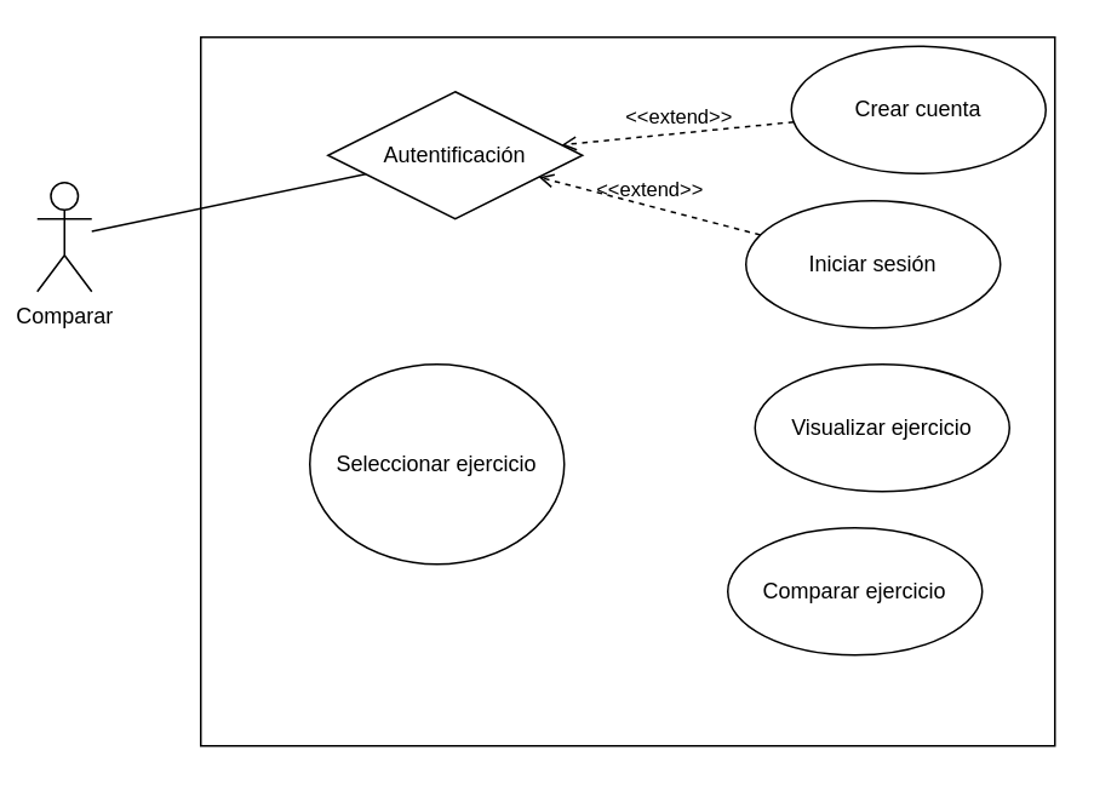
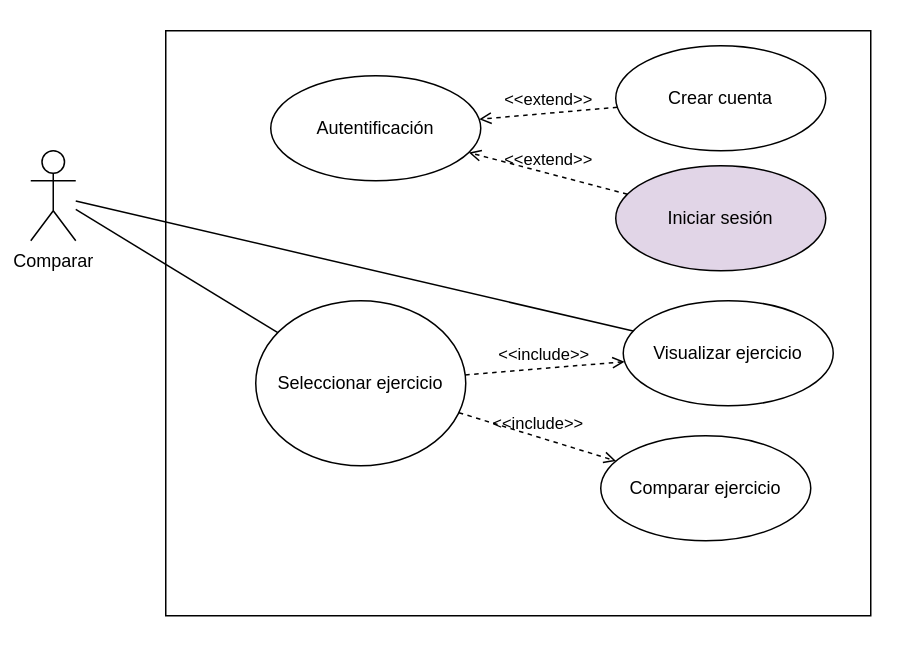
- <mxCell id="5" value="Crear cuenta" style="ellipse;whiteSpace=wrap;html=1;" parent="1" vertex="1"><mxGeometry x="435" y="25" width="140" height="70" as="geometry" /></mxCell>
+ <mxCell id="5" value="Crear cuenta" style="ellipse;whiteSpace=wrap;html=1;" parent="1" vertex="1"><mxGeometry x="410" y="30" width="140" height="70" as="geometry" /></mxCell>
- <mxCell id="4" value="Autentificación" style="rhombus;whiteSpace=wrap;html=1;" parent="1" vertex="1"><mxGeometry x="180" y="50" width="140" height="70" as="geometry" /></mxCell>
+ <mxCell id="4" value="Autentificación" style="ellipse;whiteSpace=wrap;html=1;" parent="1" vertex="1"><mxGeometry x="180" y="50" width="140" height="70" as="geometry" /></mxCell>
- <mxCell id="10" value="" style="endArrow=none;html=1;rounded=0;" edge="1" parent="1" source="3" target="4"><mxGeometry width="50" height="50" relative="1" as="geometry"><mxPoint x="260" y="190" as="sourcePoint" /><mxPoint x="310" y="140" as="targetPoint" /></mxGeometry></mxCell>
+ <mxCell id="10" value="" style="endArrow=none;html=1;rounded=0;" edge="1" parent="1" source="3" target="8"><mxGeometry width="50" height="50" relative="1" as="geometry"><mxPoint x="260" y="190" as="sourcePoint" /><mxPoint x="310" y="140" as="targetPoint" /></mxGeometry></mxCell>
- <mxCell id="7" value="Iniciar sesión" style="ellipse;whiteSpace=wrap;html=1;" parent="1" vertex="1"><mxGeometry x="410" y="110" width="140" height="70" as="geometry" /></mxCell>
+ <mxCell id="7" value="Iniciar sesión" style="ellipse;whiteSpace=wrap;html=1;fillColor=#e1d5e7;" parent="1" vertex="1"><mxGeometry x="410" y="110" width="140" height="70" as="geometry" /></mxCell>
+ <mxCell id="13" value="" style="endArrow=none;html=1;rounded=0;" edge="1" parent="1" source="3" target="6"><mxGeometry width="50" height="50" relative="1" as="geometry"><mxPoint x="260" y="190" as="sourcePoint" /><mxPoint x="310" y="140" as="targetPoint" /></mxGeometry></mxCell>
+ <mxCell id="14" value="&amp;lt;&amp;lt;include&amp;gt;&amp;gt;" style="html=1;verticalAlign=bottom;labelBackgroundColor=none;endArrow=open;endFill=0;dashed=1;rounded=0;" edge="1" parent="1" source="6" target="8"><mxGeometry width="160" relative="1" as="geometry"><mxPoint x="200" y="160" as="sourcePoint" /><mxPoint x="360" y="160" as="targetPoint" /></mxGeometry></mxCell>
+ <mxCell id="15" value="&amp;lt;&amp;lt;include&amp;gt;&amp;gt;" style="html=1;verticalAlign=bottom;labelBackgroundColor=none;endArrow=open;endFill=0;dashed=1;rounded=0;" edge="1" parent="1" source="6" target="9"><mxGeometry width="160" relative="1" as="geometry"><mxPoint x="320" y="245" as="sourcePoint" /><mxPoint x="400" y="245" as="targetPoint" /></mxGeometry></mxCell>
